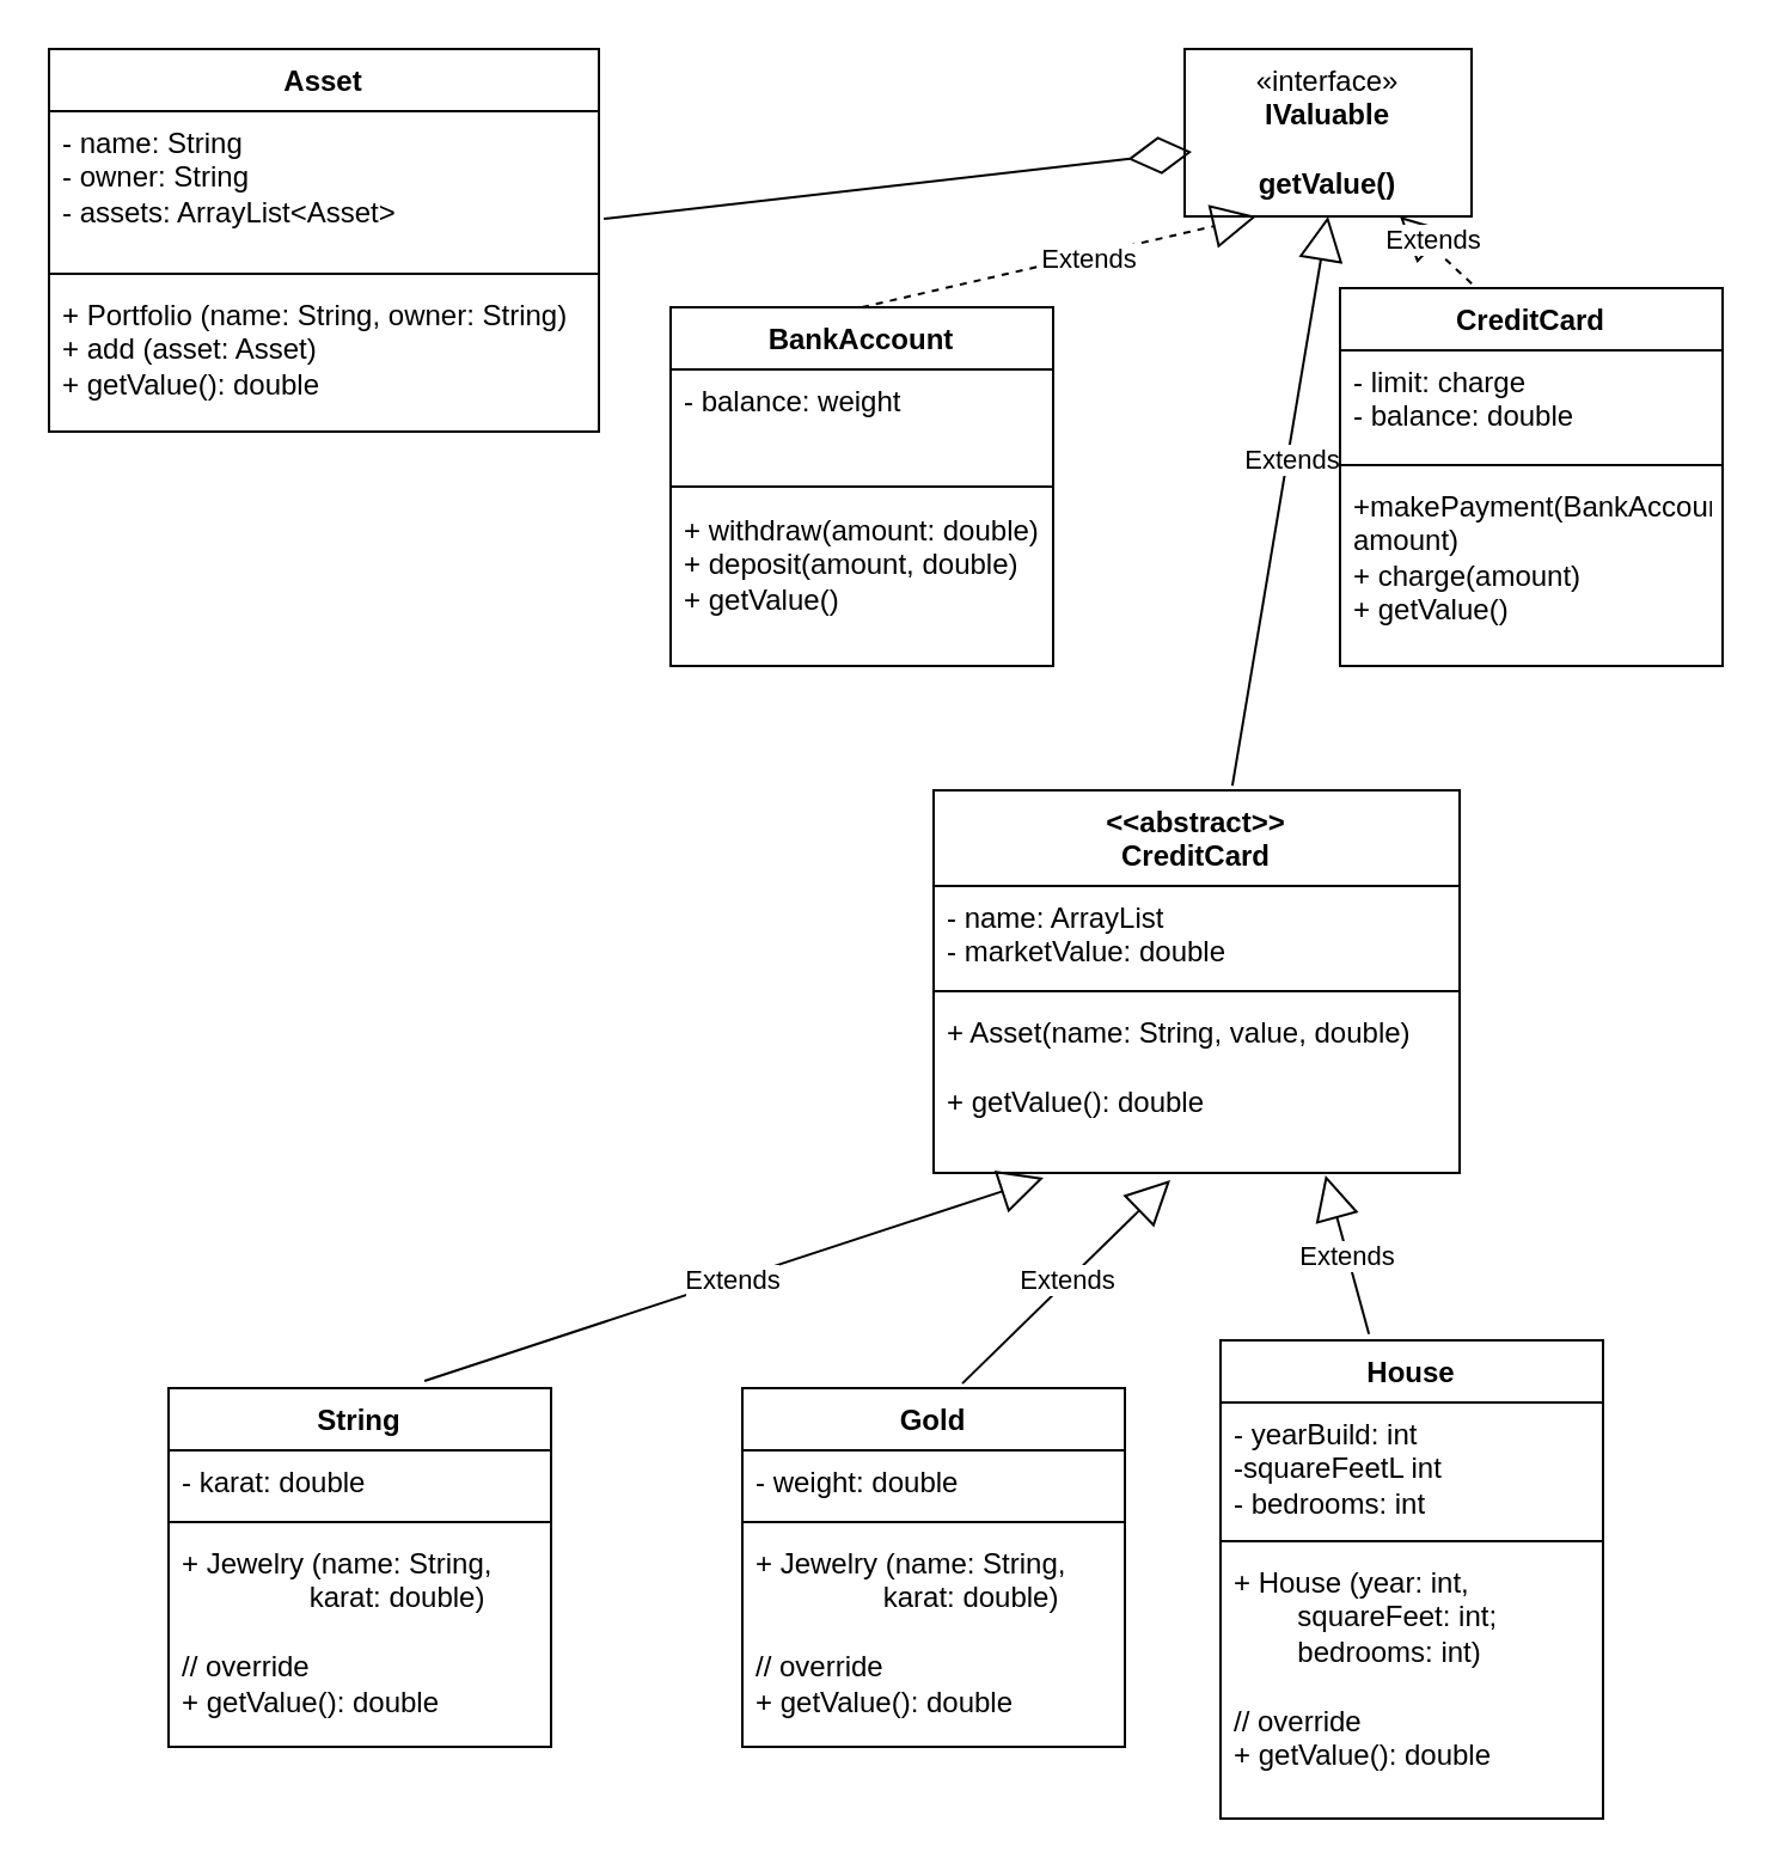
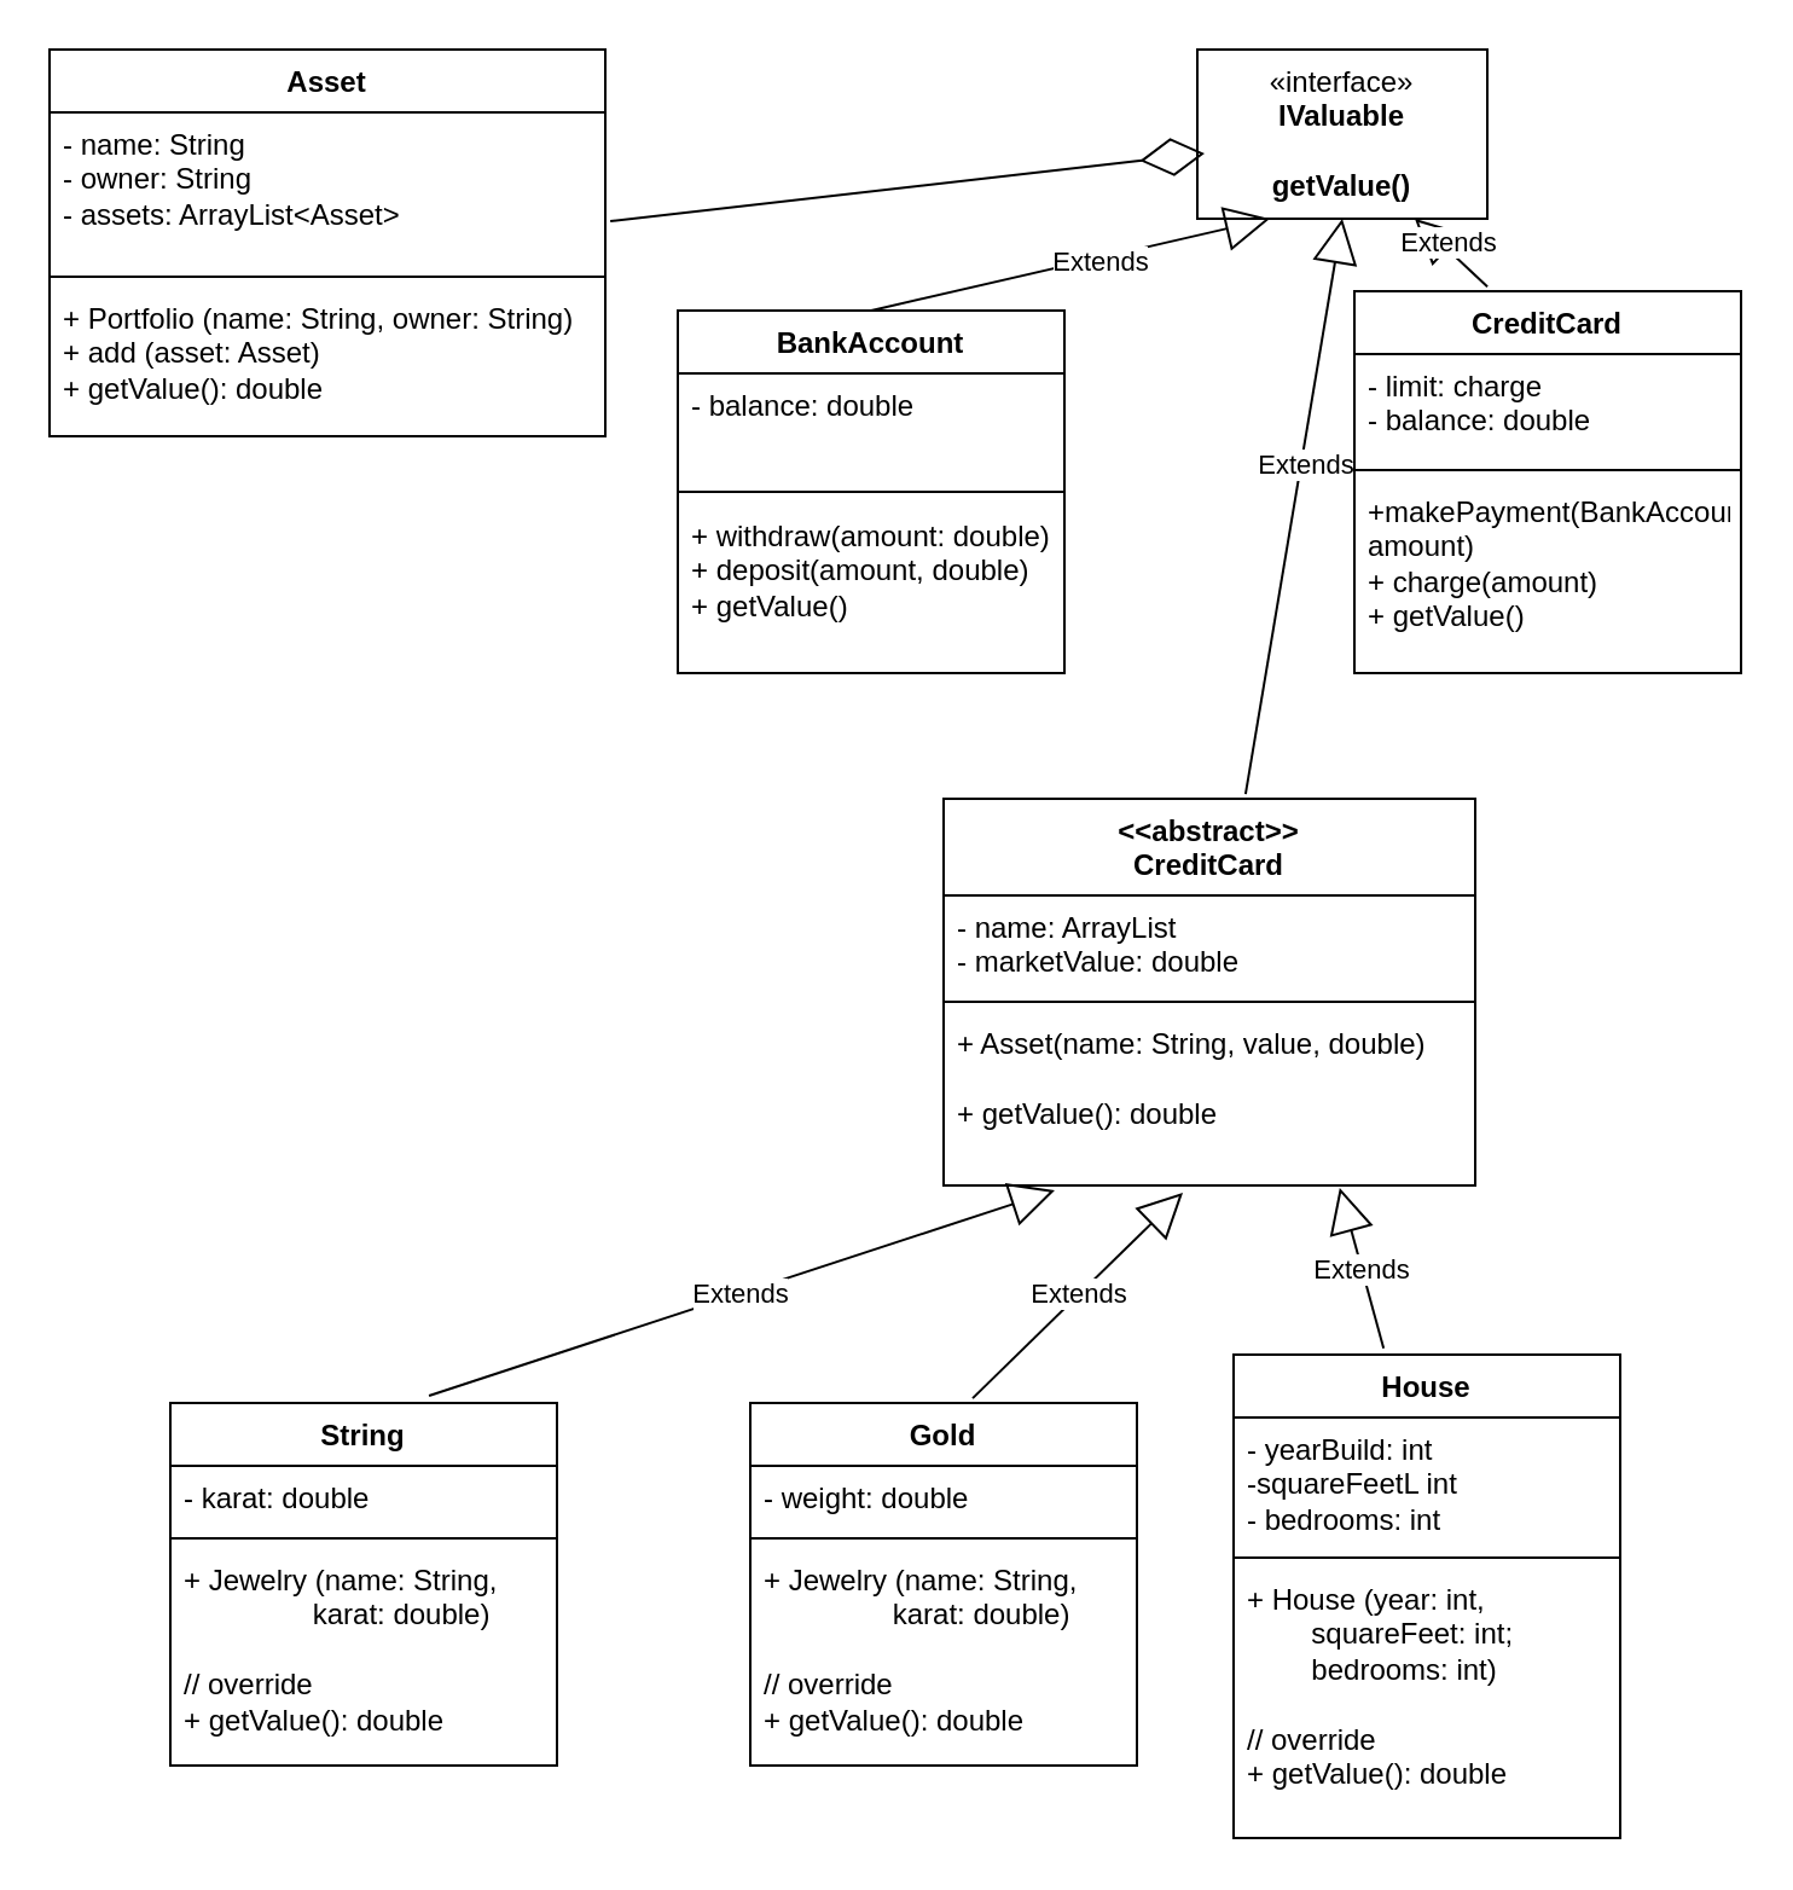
- <mxCell id="36" value="Extends" style="endArrow=block;endSize=16;endFill=0;html=1;rounded=0;exitX=0.344;exitY=-0.012;exitDx=0;exitDy=0;entryX=0.75;entryY=1;entryDx=0;entryDy=0;exitPerimeter=0;dashed=1;" edge="1" parent="1" source="29" target="33"><mxGeometry x="0.147" y="-2" width="160" relative="1" as="geometry"><mxPoint x="280" y="178" as="sourcePoint" /><mxPoint x="348" y="140" as="targetPoint" /><mxPoint as="offset" /></mxGeometry></mxCell>
+ <mxCell id="36" value="Extends" style="endArrow=block;endSize=16;endFill=0;html=1;rounded=0;exitX=0.344;exitY=-0.012;exitDx=0;exitDy=0;entryX=0.75;entryY=1;entryDx=0;entryDy=0;exitPerimeter=0;" edge="1" parent="1" source="29" target="33"><mxGeometry x="0.147" y="-2" width="160" relative="1" as="geometry"><mxPoint x="280" y="178" as="sourcePoint" /><mxPoint x="348" y="140" as="targetPoint" /><mxPoint as="offset" /></mxGeometry></mxCell>
- <mxCell id="34" value="Extends" style="endArrow=block;endSize=16;endFill=0;html=1;rounded=0;exitX=0.5;exitY=0;exitDx=0;exitDy=0;entryX=0.25;entryY=1;entryDx=0;entryDy=0;dashed=1;" edge="1" parent="1" source="25" target="33"><mxGeometry x="0.147" y="-2" width="160" relative="1" as="geometry"><mxPoint x="300" y="290" as="sourcePoint" /><mxPoint x="450" y="250" as="targetPoint" /><mxPoint as="offset" /></mxGeometry></mxCell>
+ <mxCell id="34" value="Extends" style="endArrow=block;endSize=16;endFill=0;html=1;rounded=0;exitX=0.5;exitY=0;exitDx=0;exitDy=0;entryX=0.25;entryY=1;entryDx=0;entryDy=0;" edge="1" parent="1" source="25" target="33"><mxGeometry x="0.147" y="-2" width="160" relative="1" as="geometry"><mxPoint x="300" y="290" as="sourcePoint" /><mxPoint x="450" y="250" as="targetPoint" /><mxPoint as="offset" /></mxGeometry></mxCell>
- <mxCell id="26" value="- balance: weight" style="text;strokeColor=none;fillColor=none;align=left;verticalAlign=top;spacingLeft=4;spacingRight=4;overflow=hidden;rotatable=0;points=[[0,0.5],[1,0.5]];portConstraint=eastwest;whiteSpace=wrap;html=1;" vertex="1" parent="25"><mxGeometry y="26" width="160" height="44" as="geometry" /></mxCell>
+ <mxCell id="26" value="- balance: double" style="text;strokeColor=none;fillColor=none;align=left;verticalAlign=top;spacingLeft=4;spacingRight=4;overflow=hidden;rotatable=0;points=[[0,0.5],[1,0.5]];portConstraint=eastwest;whiteSpace=wrap;html=1;" vertex="1" parent="25"><mxGeometry y="26" width="160" height="44" as="geometry" /></mxCell>
